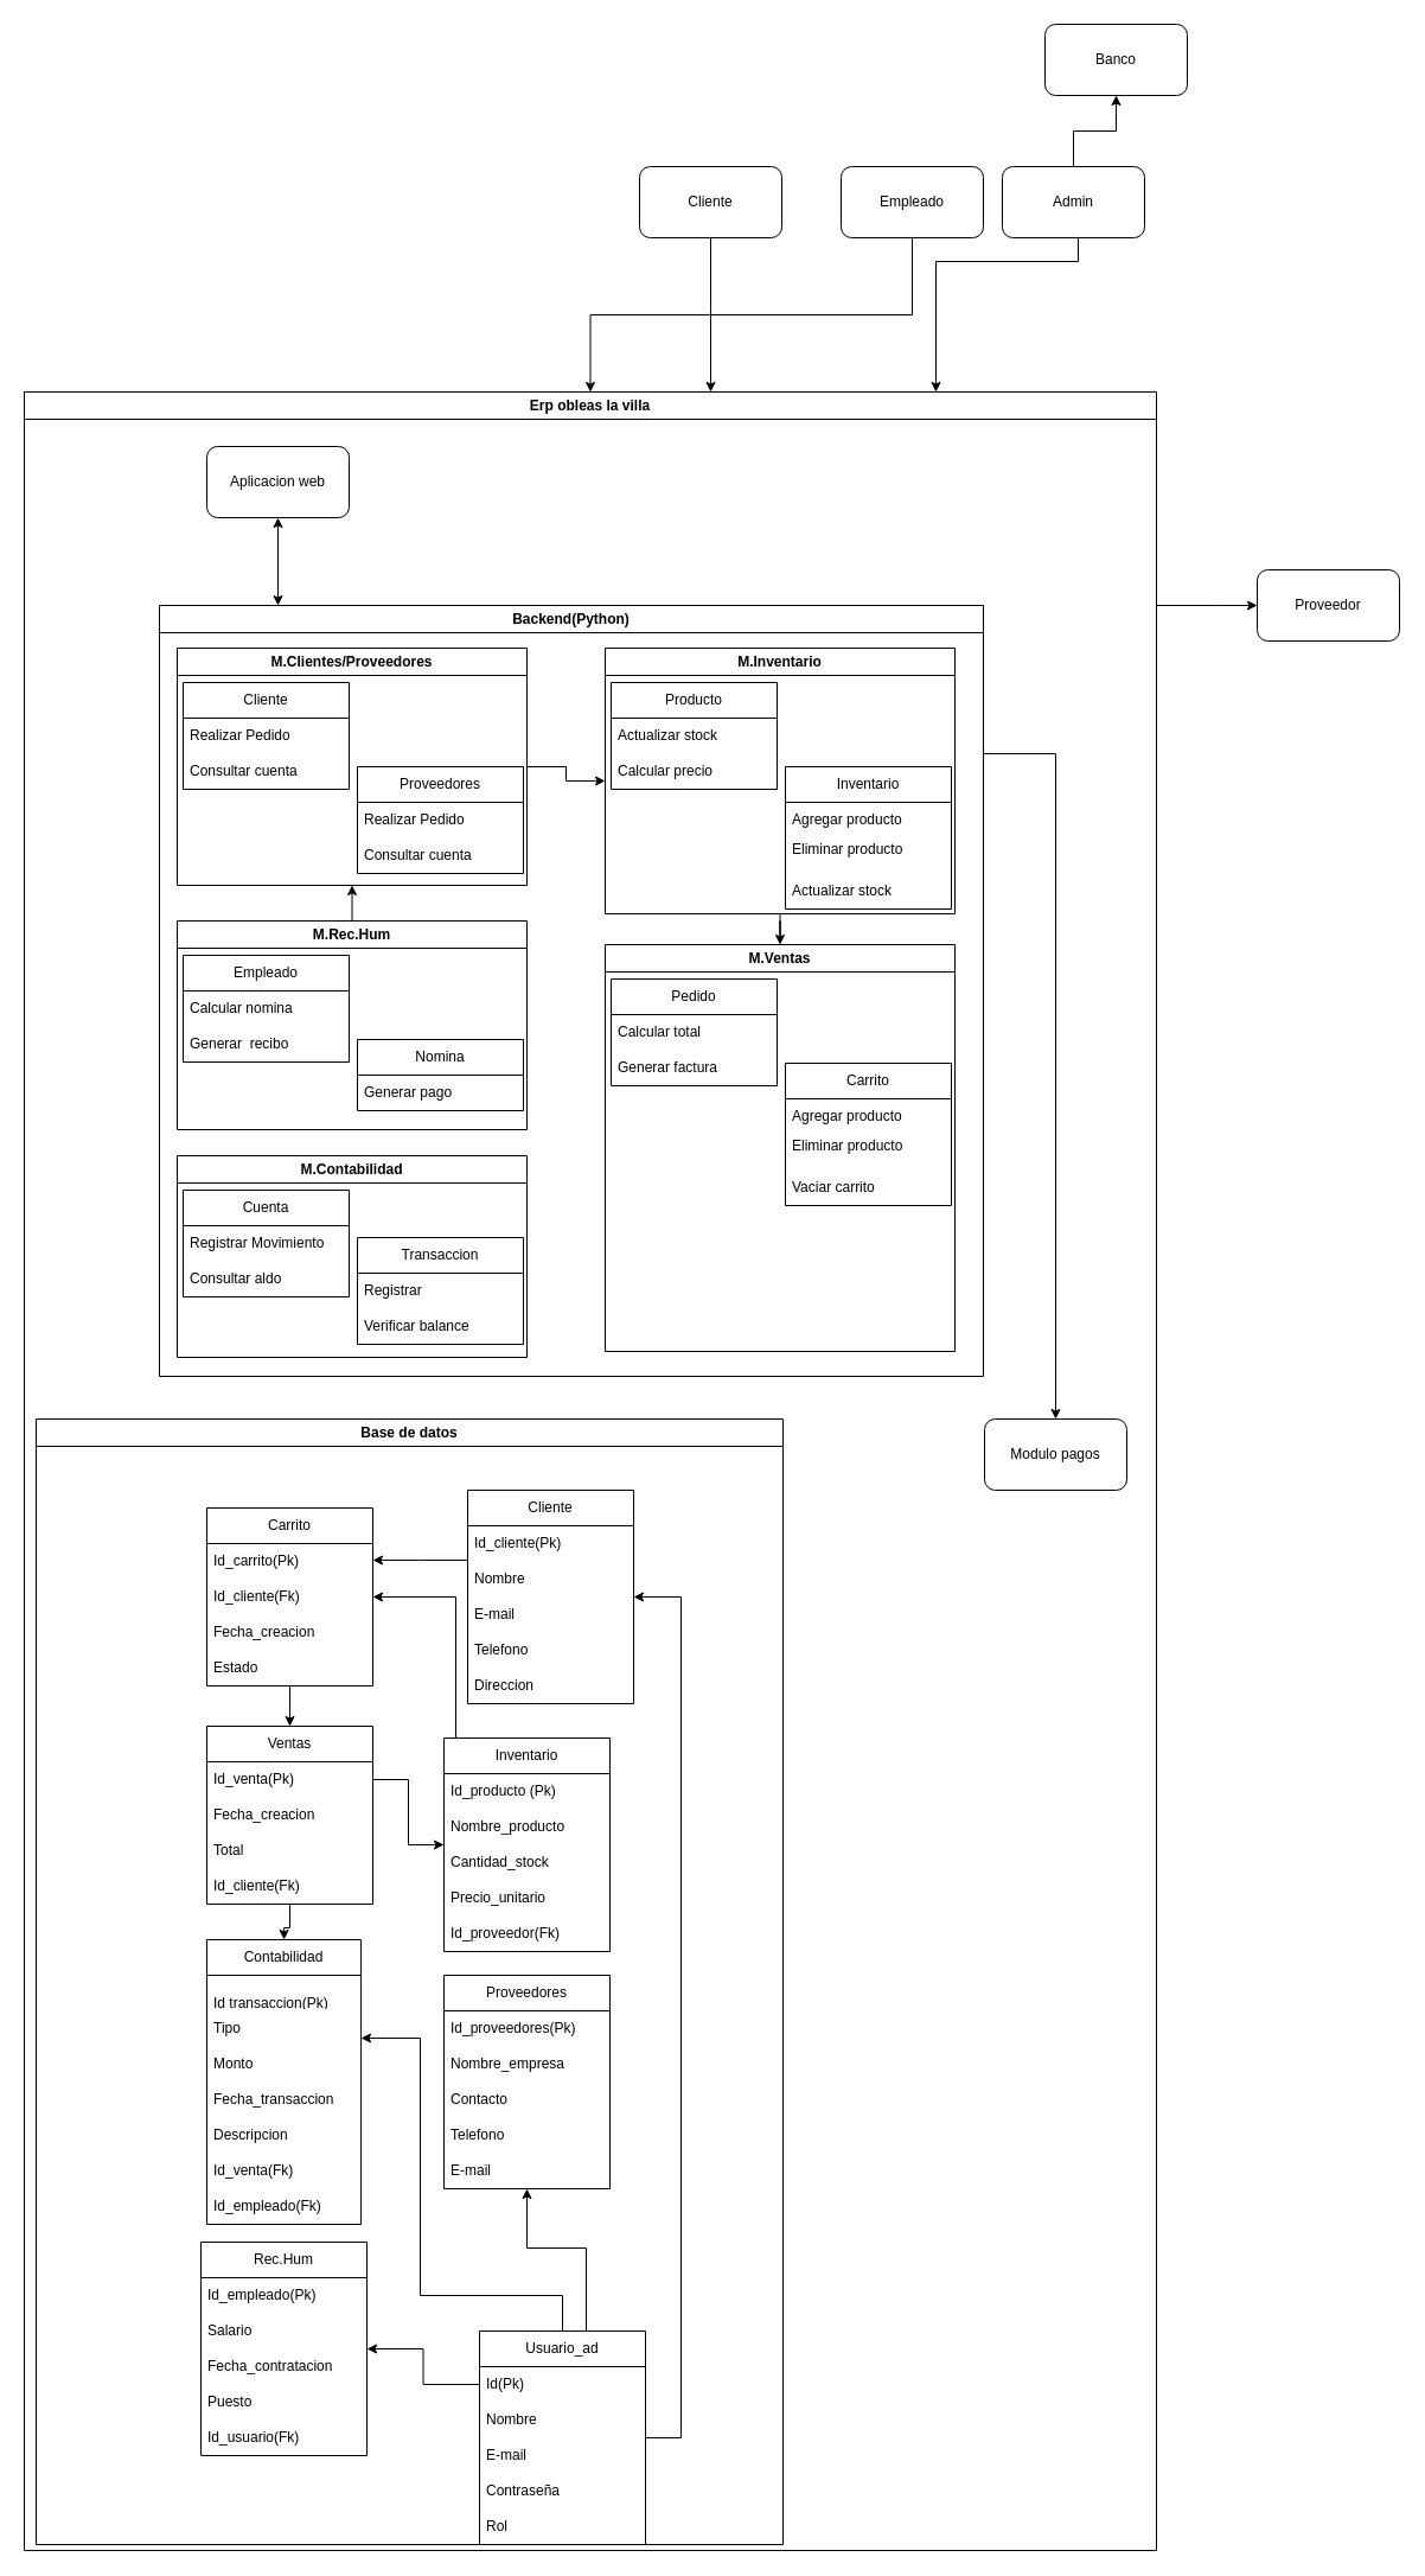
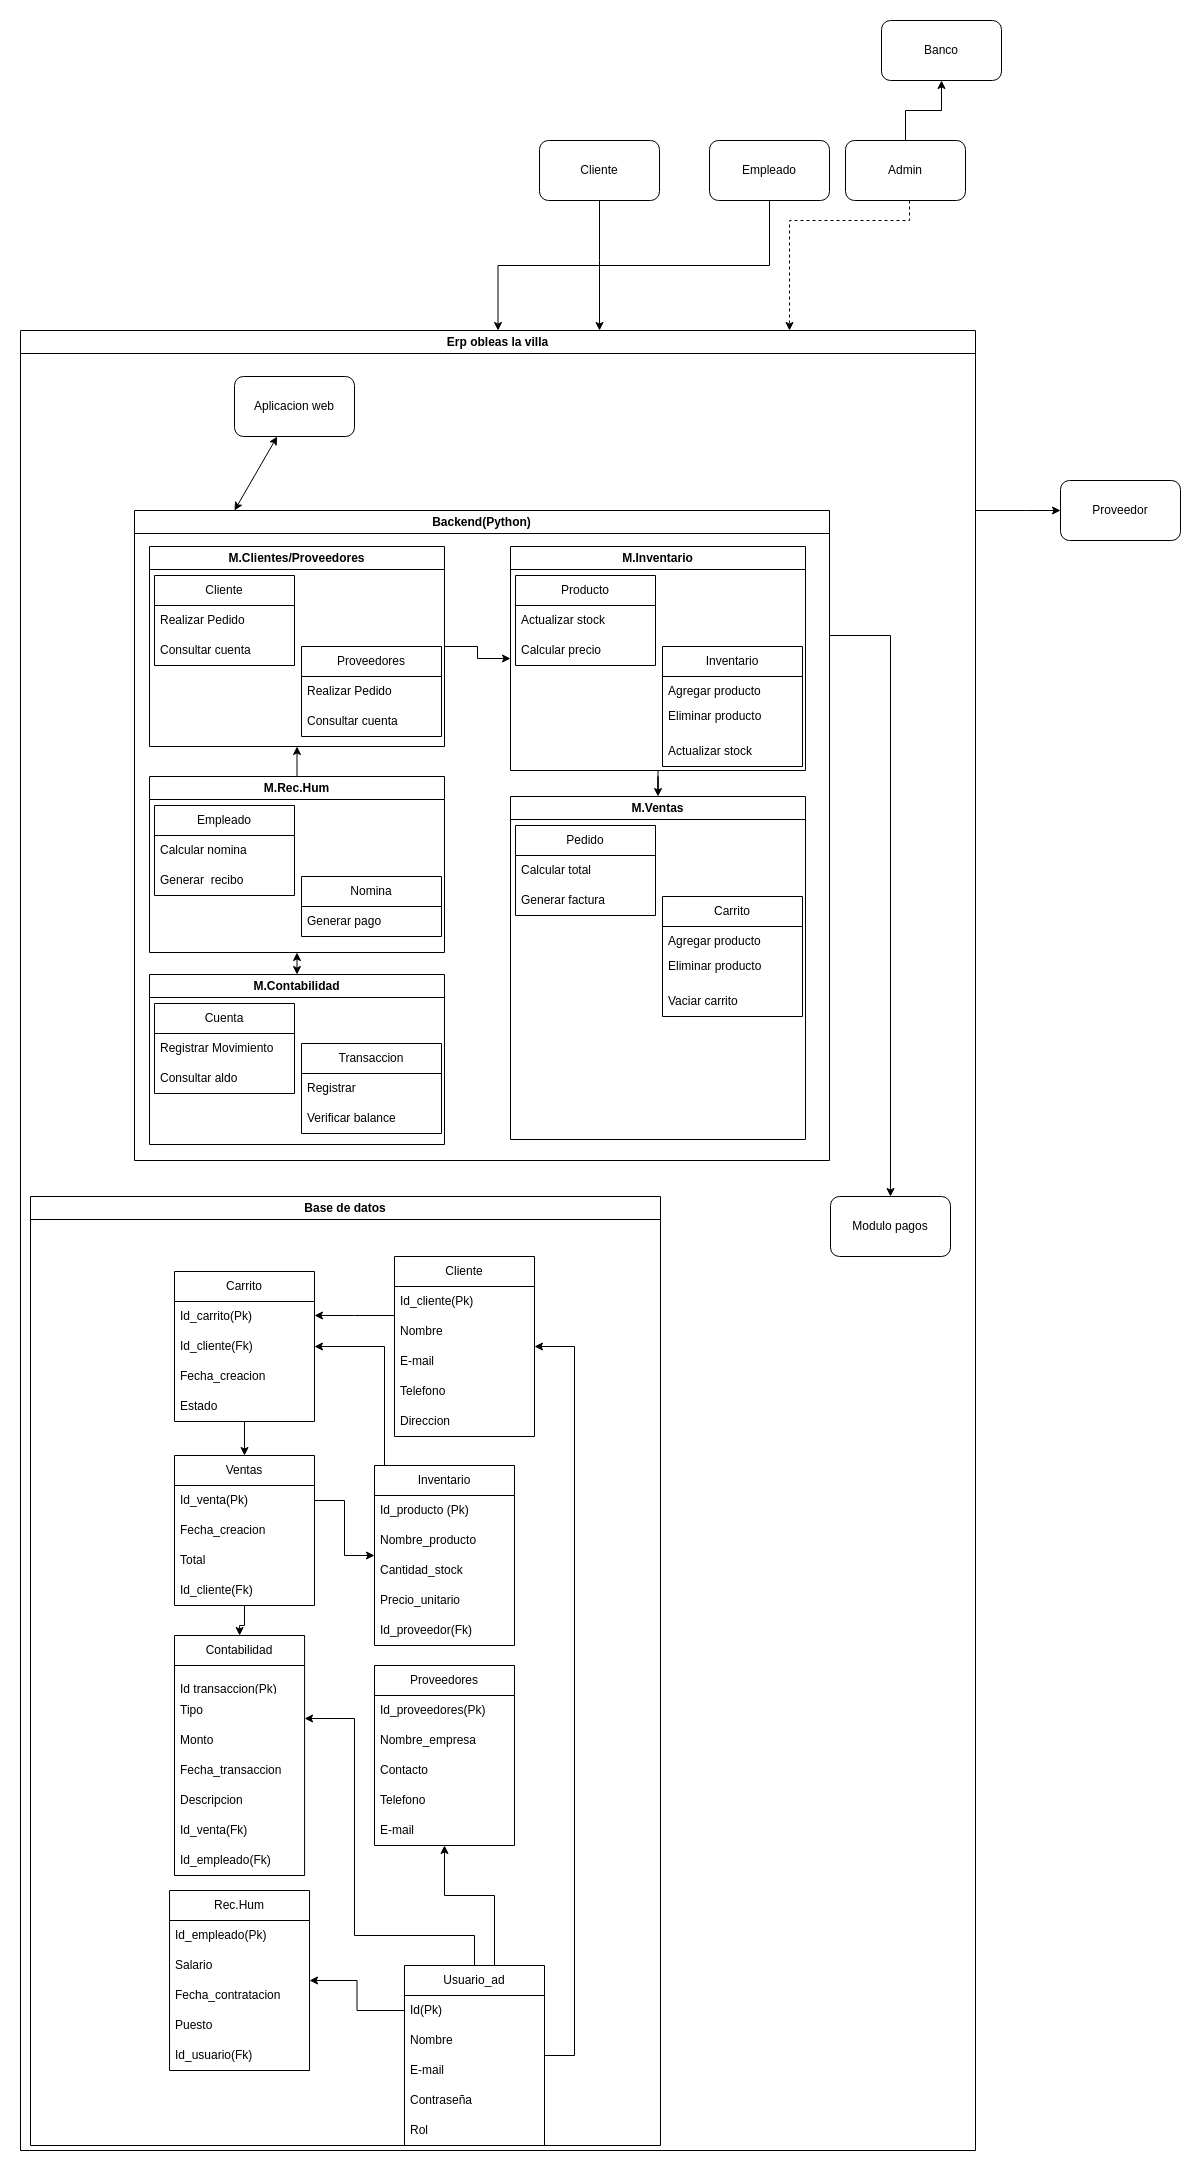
- <mxCell id="3" style="edgeStyle=orthogonalEdgeStyle;rounded=0;orthogonalLoop=1;jettySize=auto;html=1;" parent="1" source="4" target="12" edge="1"><mxGeometry relative="1" as="geometry"><Array as="points"><mxPoint x="909" y="220" /><mxPoint x="789" y="220" /></Array></mxGeometry></mxCell>
+ <mxCell id="3" style="edgeStyle=orthogonalEdgeStyle;rounded=0;orthogonalLoop=1;jettySize=auto;html=1;dashed=1;" parent="1" source="4" target="12" edge="1"><mxGeometry relative="1" as="geometry"><Array as="points"><mxPoint x="909" y="220" /><mxPoint x="789" y="220" /></Array></mxGeometry></mxCell>
- <mxCell id="13" value="Aplicacion web" style="rounded=1;whiteSpace=wrap;html=1;" parent="12" vertex="1"><mxGeometry x="154" y="46" width="120" height="60" as="geometry" /></mxCell>
+ <mxCell id="13" value="Aplicacion web" style="rounded=1;whiteSpace=wrap;html=1;" parent="12" vertex="1"><mxGeometry x="214" y="46" width="120" height="60" as="geometry" /></mxCell>
+ <mxCell id="21" value="" style="endArrow=classic;startArrow=classic;html=1;rounded=0;" parent="17" source="45" target="51" edge="1"><mxGeometry width="50" height="50" relative="1" as="geometry"><mxPoint x="105" y="396" as="sourcePoint" /><mxPoint x="163.305" y="478" as="targetPoint" /></mxGeometry></mxCell>
